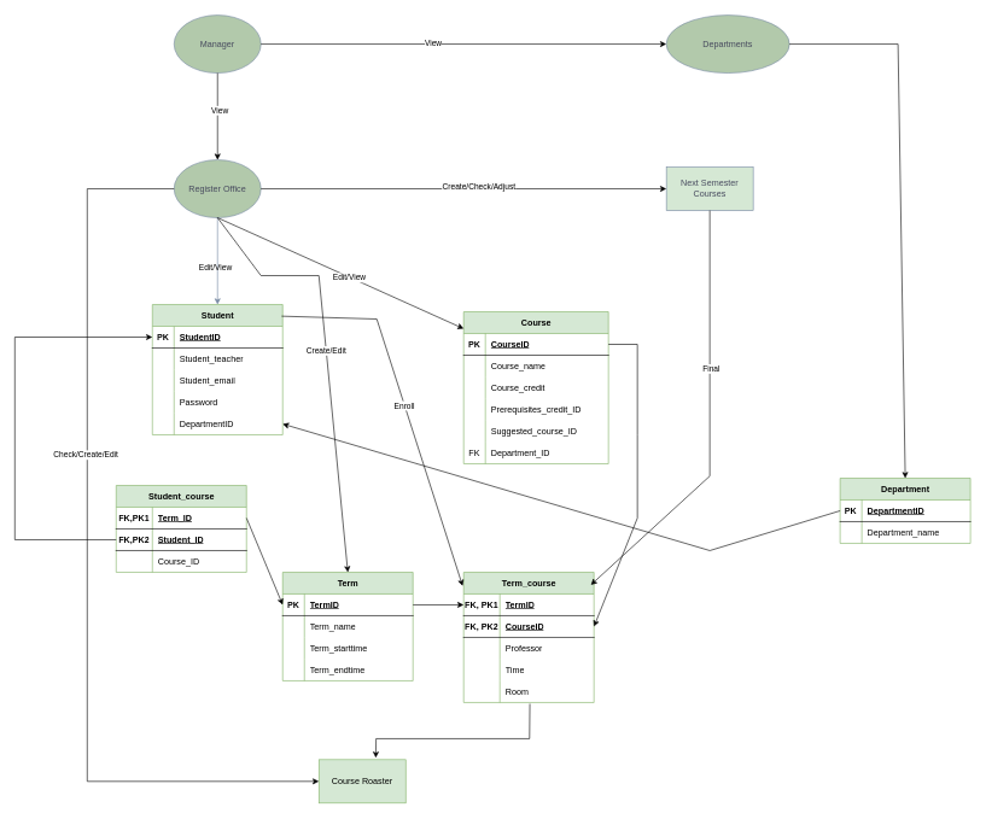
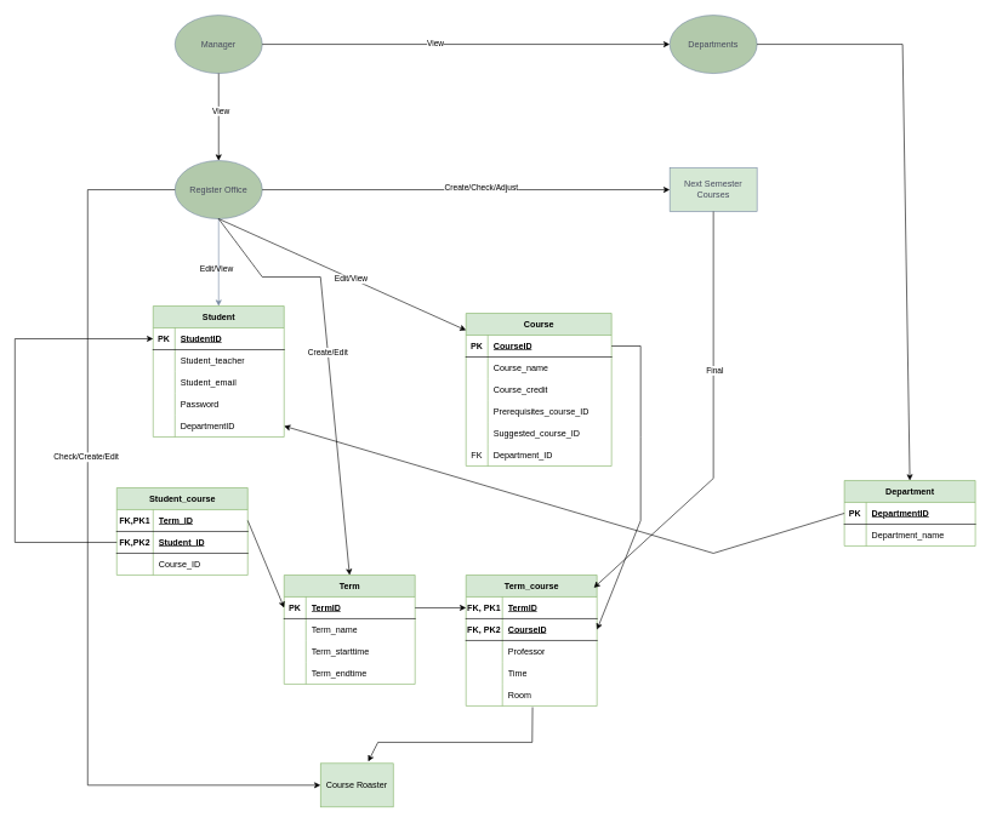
- <mxCell id="8" value="Departments" style="ellipse;whiteSpace=wrap;html=1;labelBackgroundColor=none;fillColor=#B2C9AB;strokeColor=#788AA3;fontColor=#46495D;" parent="1" vertex="1"><mxGeometry x="920" y="20" width="170" height="80" as="geometry" /></mxCell>
+ <mxCell id="8" value="Departments" style="ellipse;whiteSpace=wrap;html=1;labelBackgroundColor=none;fillColor=#B2C9AB;strokeColor=#788AA3;fontColor=#46495D;" parent="1" vertex="1"><mxGeometry x="920" y="20" width="120" height="80" as="geometry" /></mxCell>
- <mxCell id="76" value="Prerequisites_credit_ID" style="shape=partialRectangle;connectable=0;fillColor=none;top=0;left=0;bottom=0;right=0;align=left;spacingLeft=6;overflow=hidden;whiteSpace=wrap;html=1;" parent="74" vertex="1"><mxGeometry x="30" width="170" height="30" as="geometry"><mxRectangle width="170" height="30" as="alternateBounds" /></mxGeometry></mxCell>
+ <mxCell id="76" value="Prerequisites_course_ID" style="shape=partialRectangle;connectable=0;fillColor=none;top=0;left=0;bottom=0;right=0;align=left;spacingLeft=6;overflow=hidden;whiteSpace=wrap;html=1;" parent="74" vertex="1"><mxGeometry x="30" width="170" height="30" as="geometry"><mxRectangle width="170" height="30" as="alternateBounds" /></mxGeometry></mxCell>
- <mxCell id="89" value="" style="endArrow=classic;html=1;rounded=0;exitX=0.992;exitY=0.089;exitDx=0;exitDy=0;exitPerimeter=0;entryX=-0.008;entryY=0.105;entryDx=0;entryDy=0;entryPerimeter=0;" parent="1" source="10" target="47" edge="1"><mxGeometry width="50" height="50" relative="1" as="geometry"><mxPoint x="490" y="650" as="sourcePoint" /><mxPoint x="540" y="600" as="targetPoint" /><Array as="points"><mxPoint x="520" y="440" /></Array></mxGeometry></mxCell>
- <mxCell id="90" value="Enroll" style="edgeLabel;html=1;align=center;verticalAlign=middle;resizable=0;points=[];" parent="89" vertex="1" connectable="0"><mxGeometry x="-0.011" y="-1" relative="1" as="geometry"><mxPoint as="offset" /></mxGeometry></mxCell>
- <mxCell id="26" value="Course Roaster" style="rounded=0;whiteSpace=wrap;html=1;fillColor=#d5e8d4;strokeColor=#82b366;" parent="1" vertex="1"><mxGeometry x="440" y="1049" width="120" height="60" as="geometry" /></mxCell>
+ <mxCell id="26" value="Course Roaster" style="rounded=0;whiteSpace=wrap;html=1;fillColor=#d5e8d4;strokeColor=#82b366;" parent="1" vertex="1"><mxGeometry x="440" y="1049" width="100" height="60" as="geometry" /></mxCell>
